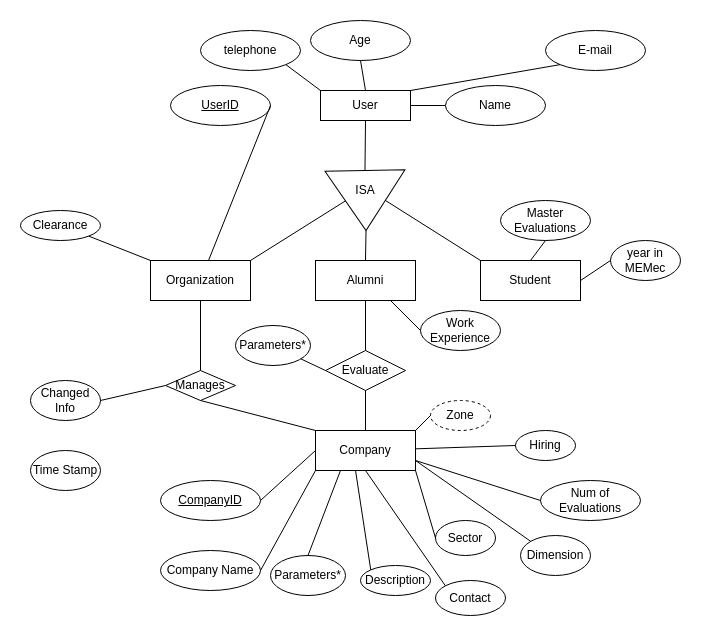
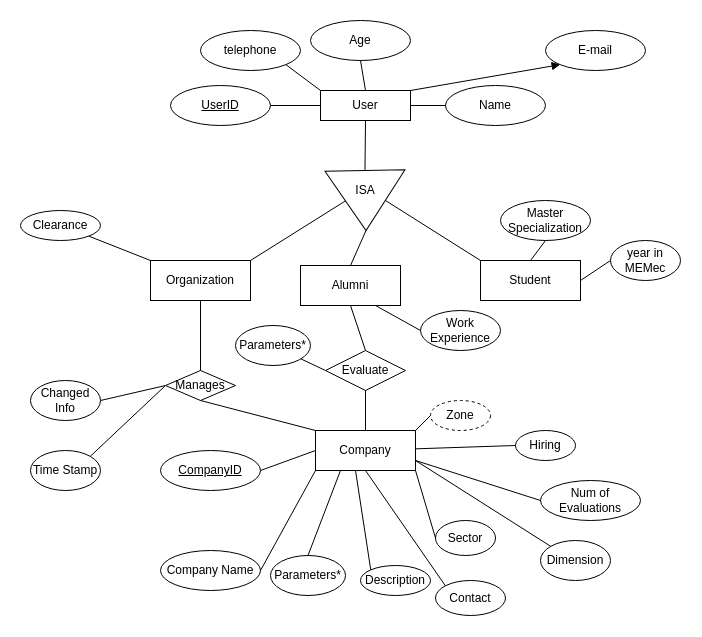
- <mxCell id="11" value="" style="endArrow=none;html=1;rounded=0;entryX=0;entryY=1;entryDx=0;entryDy=0;exitX=1;exitY=0;exitDx=0;exitDy=0;" parent="1" source="2" target="4" edge="1"><mxGeometry relative="1" as="geometry"><mxPoint x="170" y="150" as="sourcePoint" /><mxPoint x="330" y="150" as="targetPoint" /></mxGeometry></mxCell>
+ <mxCell id="11" value="" style="endArrow=block;html=1;rounded=0;entryX=0;entryY=1;entryDx=0;entryDy=0;exitX=1;exitY=0;exitDx=0;exitDy=0;" parent="1" source="2" target="4" edge="1"><mxGeometry relative="1" as="geometry"><mxPoint x="170" y="150" as="sourcePoint" /><mxPoint x="330" y="150" as="targetPoint" /></mxGeometry></mxCell>
- <mxCell id="8" value="" style="endArrow=none;html=1;rounded=0;exitX=1;exitY=0.5;exitDx=0;exitDy=0;" parent="1" source="7" target="19" edge="1"><mxGeometry relative="1" as="geometry"><mxPoint x="170" y="150" as="sourcePoint" /><mxPoint x="330" y="150" as="targetPoint" /></mxGeometry></mxCell>
+ <mxCell id="8" value="" style="endArrow=none;html=1;rounded=0;entryX=0;entryY=0.5;entryDx=0;entryDy=0;exitX=1;exitY=0.5;exitDx=0;exitDy=0;" parent="1" source="7" target="2" edge="1"><mxGeometry relative="1" as="geometry"><mxPoint x="170" y="150" as="sourcePoint" /><mxPoint x="330" y="150" as="targetPoint" /></mxGeometry></mxCell>
- <mxCell id="27" value="Master Evaluations" style="ellipse;whiteSpace=wrap;html=1;align=center;" parent="1" vertex="1"><mxGeometry x="500" y="200" width="90" height="40" as="geometry" /></mxCell>
+ <mxCell id="27" value="Master Specialization" style="ellipse;whiteSpace=wrap;html=1;align=center;" parent="1" vertex="1"><mxGeometry x="500" y="200" width="90" height="40" as="geometry" /></mxCell>
- <mxCell id="15" value="Alumni" style="whiteSpace=wrap;html=1;align=center;" parent="1" vertex="1"><mxGeometry x="315" y="260" width="100" height="40" as="geometry" /></mxCell>
+ <mxCell id="15" value="Alumni" style="whiteSpace=wrap;html=1;align=center;" parent="1" vertex="1"><mxGeometry x="300" y="265" width="100" height="40" as="geometry" /></mxCell>
+ <mxCell id="57" value="" style="endArrow=none;html=1;rounded=0;exitX=1;exitY=0;exitDx=0;exitDy=0;entryX=0;entryY=0.5;entryDx=0;entryDy=0;" parent="1" source="56" target="20" edge="1"><mxGeometry relative="1" as="geometry"><mxPoint x="80" y="520" as="sourcePoint" /><mxPoint x="240" y="520" as="targetPoint" /></mxGeometry></mxCell>
- <mxCell id="58" value="CompanyID" style="ellipse;whiteSpace=wrap;html=1;align=center;fontStyle=4;" parent="1" vertex="1"><mxGeometry x="160" y="480" width="100" height="40" as="geometry" /></mxCell>
+ <mxCell id="58" value="CompanyID" style="ellipse;whiteSpace=wrap;html=1;align=center;fontStyle=4;" parent="1" vertex="1"><mxGeometry x="160" y="450" width="100" height="40" as="geometry" /></mxCell>
- <mxCell id="49" value="Dimension" style="ellipse;whiteSpace=wrap;html=1;align=center;" parent="1" vertex="1"><mxGeometry x="520" y="535" width="70" height="40" as="geometry" /></mxCell>
+ <mxCell id="49" value="Dimension" style="ellipse;whiteSpace=wrap;html=1;align=center;" parent="1" vertex="1"><mxGeometry x="540" y="540" width="70" height="40" as="geometry" /></mxCell>
